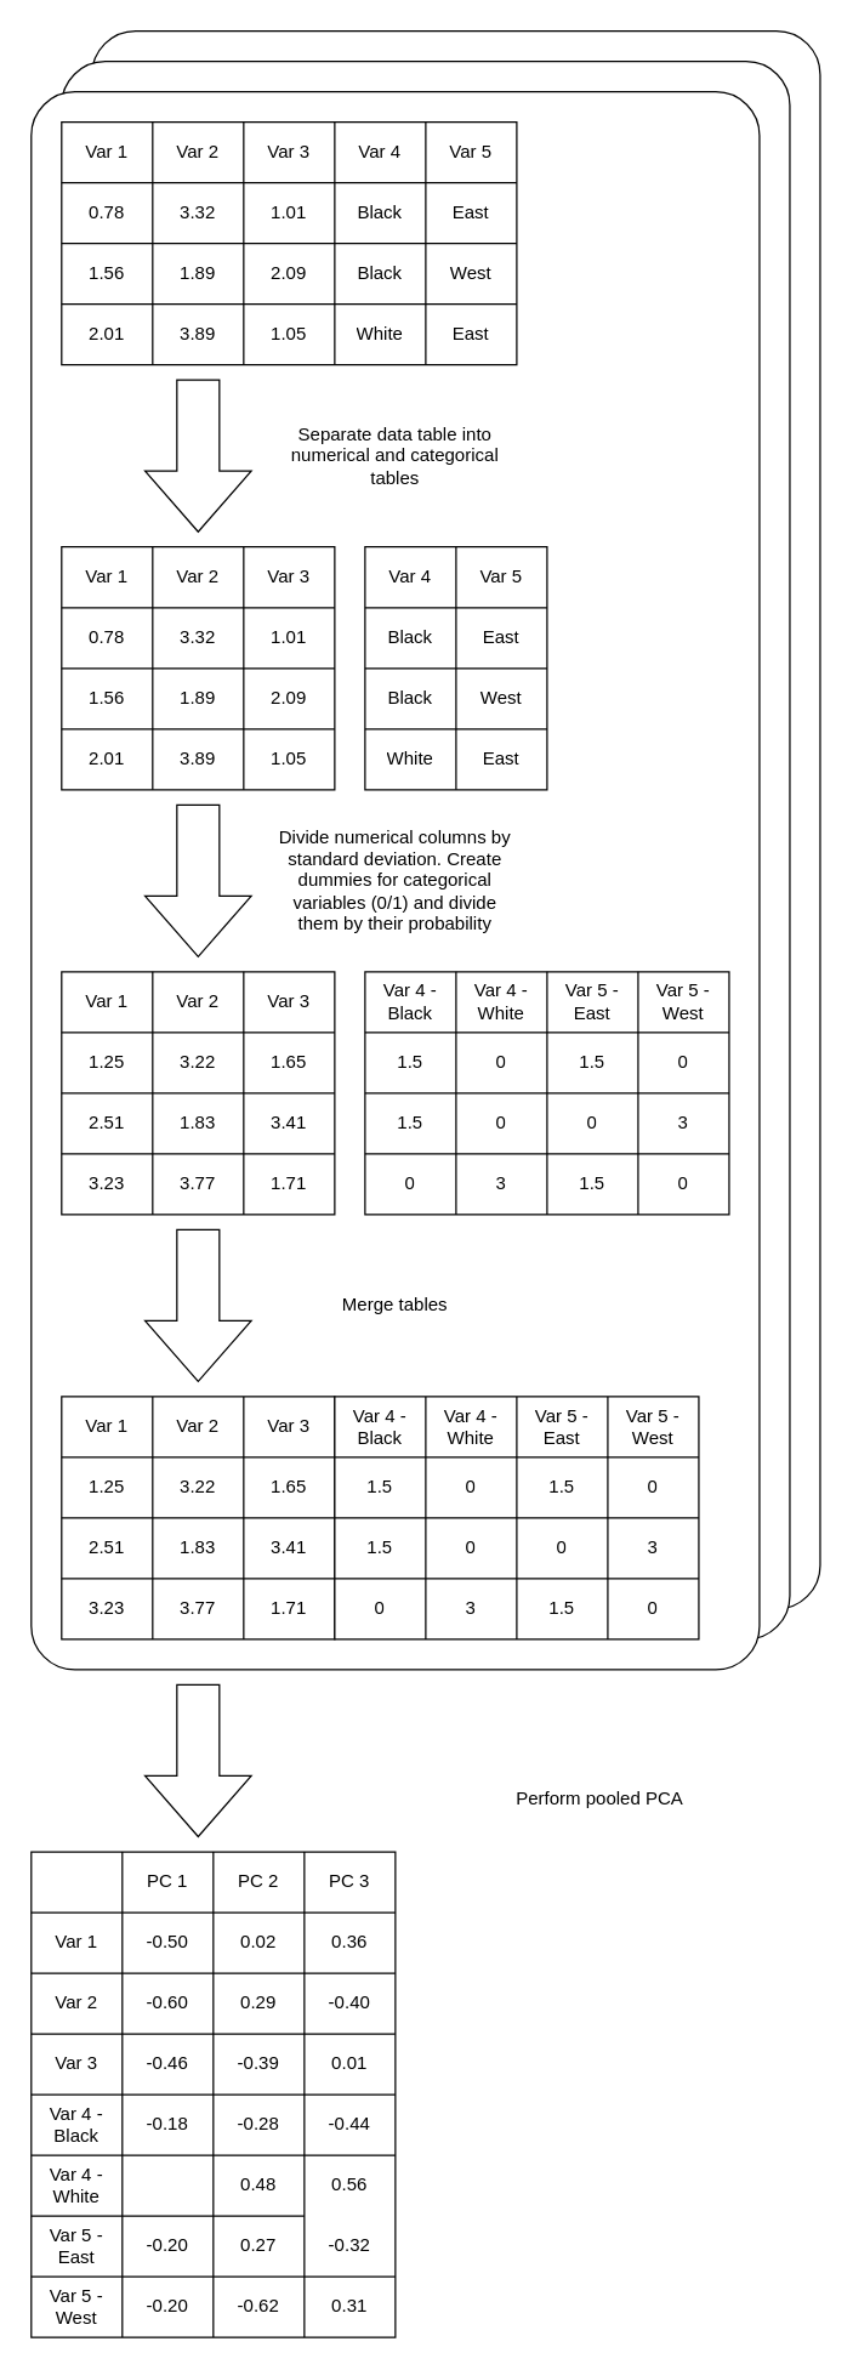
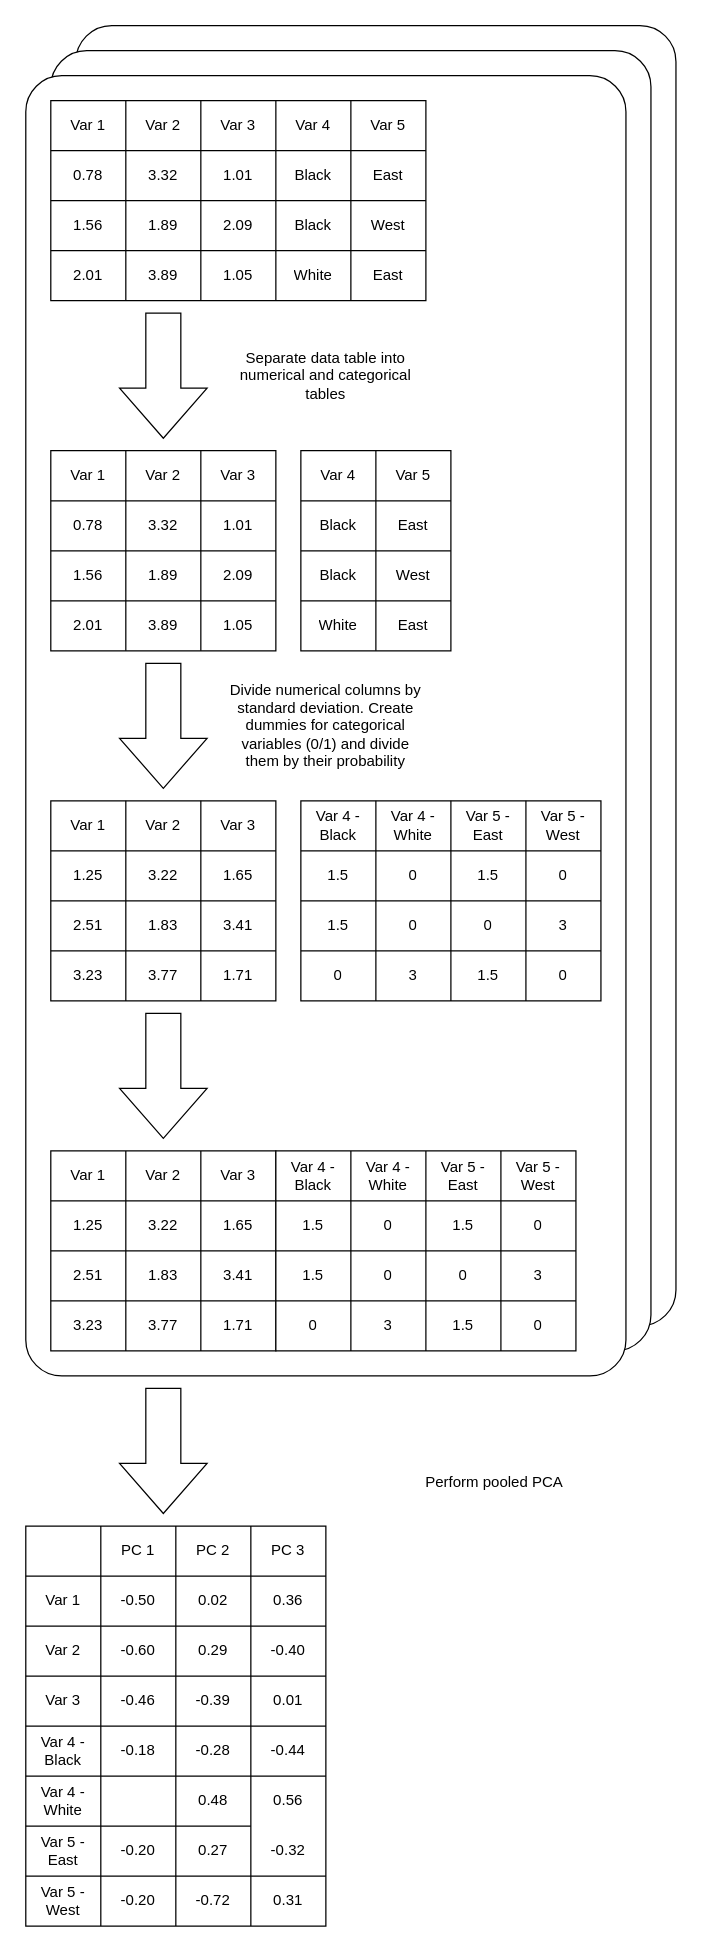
- <mxCell id="103" value="Merge tables" style="text;html=1;strokeColor=none;fillColor=none;align=center;verticalAlign=middle;whiteSpace=wrap;rounded=0;" vertex="1" parent="1"><mxGeometry x="180" y="820" width="160" height="80" as="geometry" /></mxCell>
- <mxCell id="182" value="-0.62" style="shape=partialRectangle;html=1;whiteSpace=wrap;connectable=0;overflow=hidden;fillColor=none;top=0;left=0;bottom=0;right=0;" vertex="1" parent="179"><mxGeometry x="120" width="60" height="40" as="geometry" /></mxCell>
+ <mxCell id="182" value="-0.72" style="shape=partialRectangle;html=1;whiteSpace=wrap;connectable=0;overflow=hidden;fillColor=none;top=0;left=0;bottom=0;right=0;" vertex="1" parent="179"><mxGeometry x="120" width="60" height="40" as="geometry" /></mxCell>
